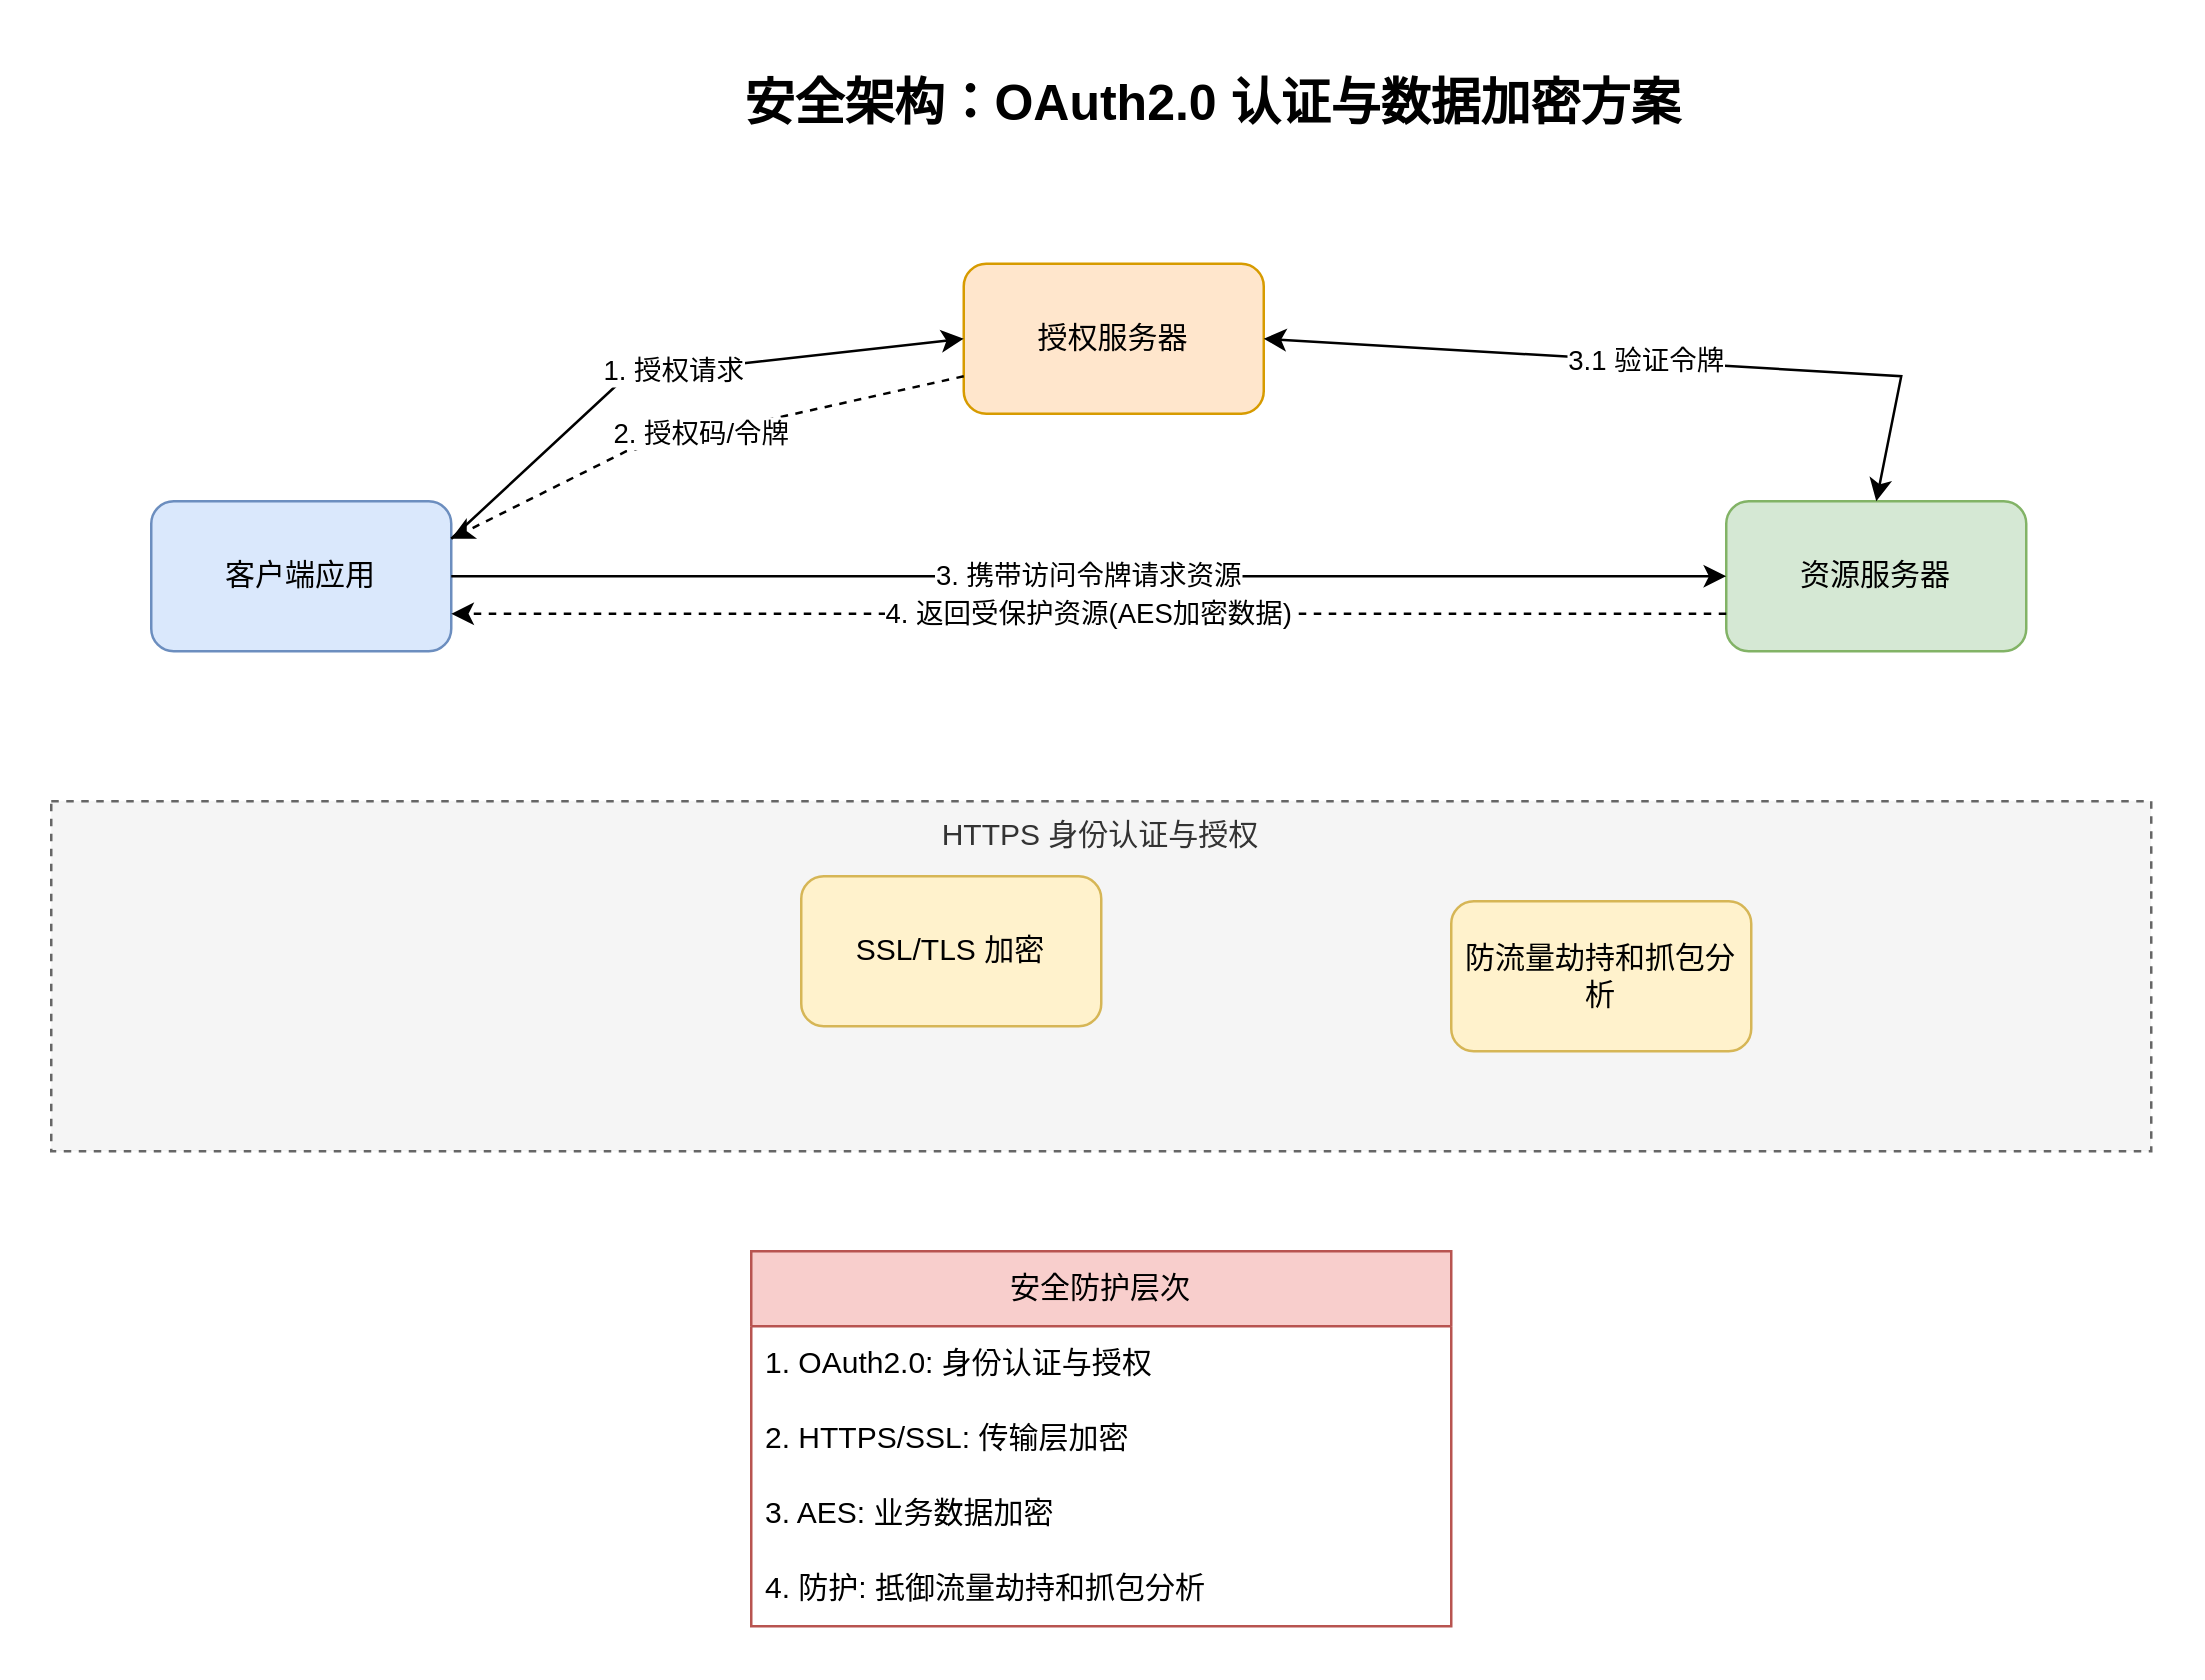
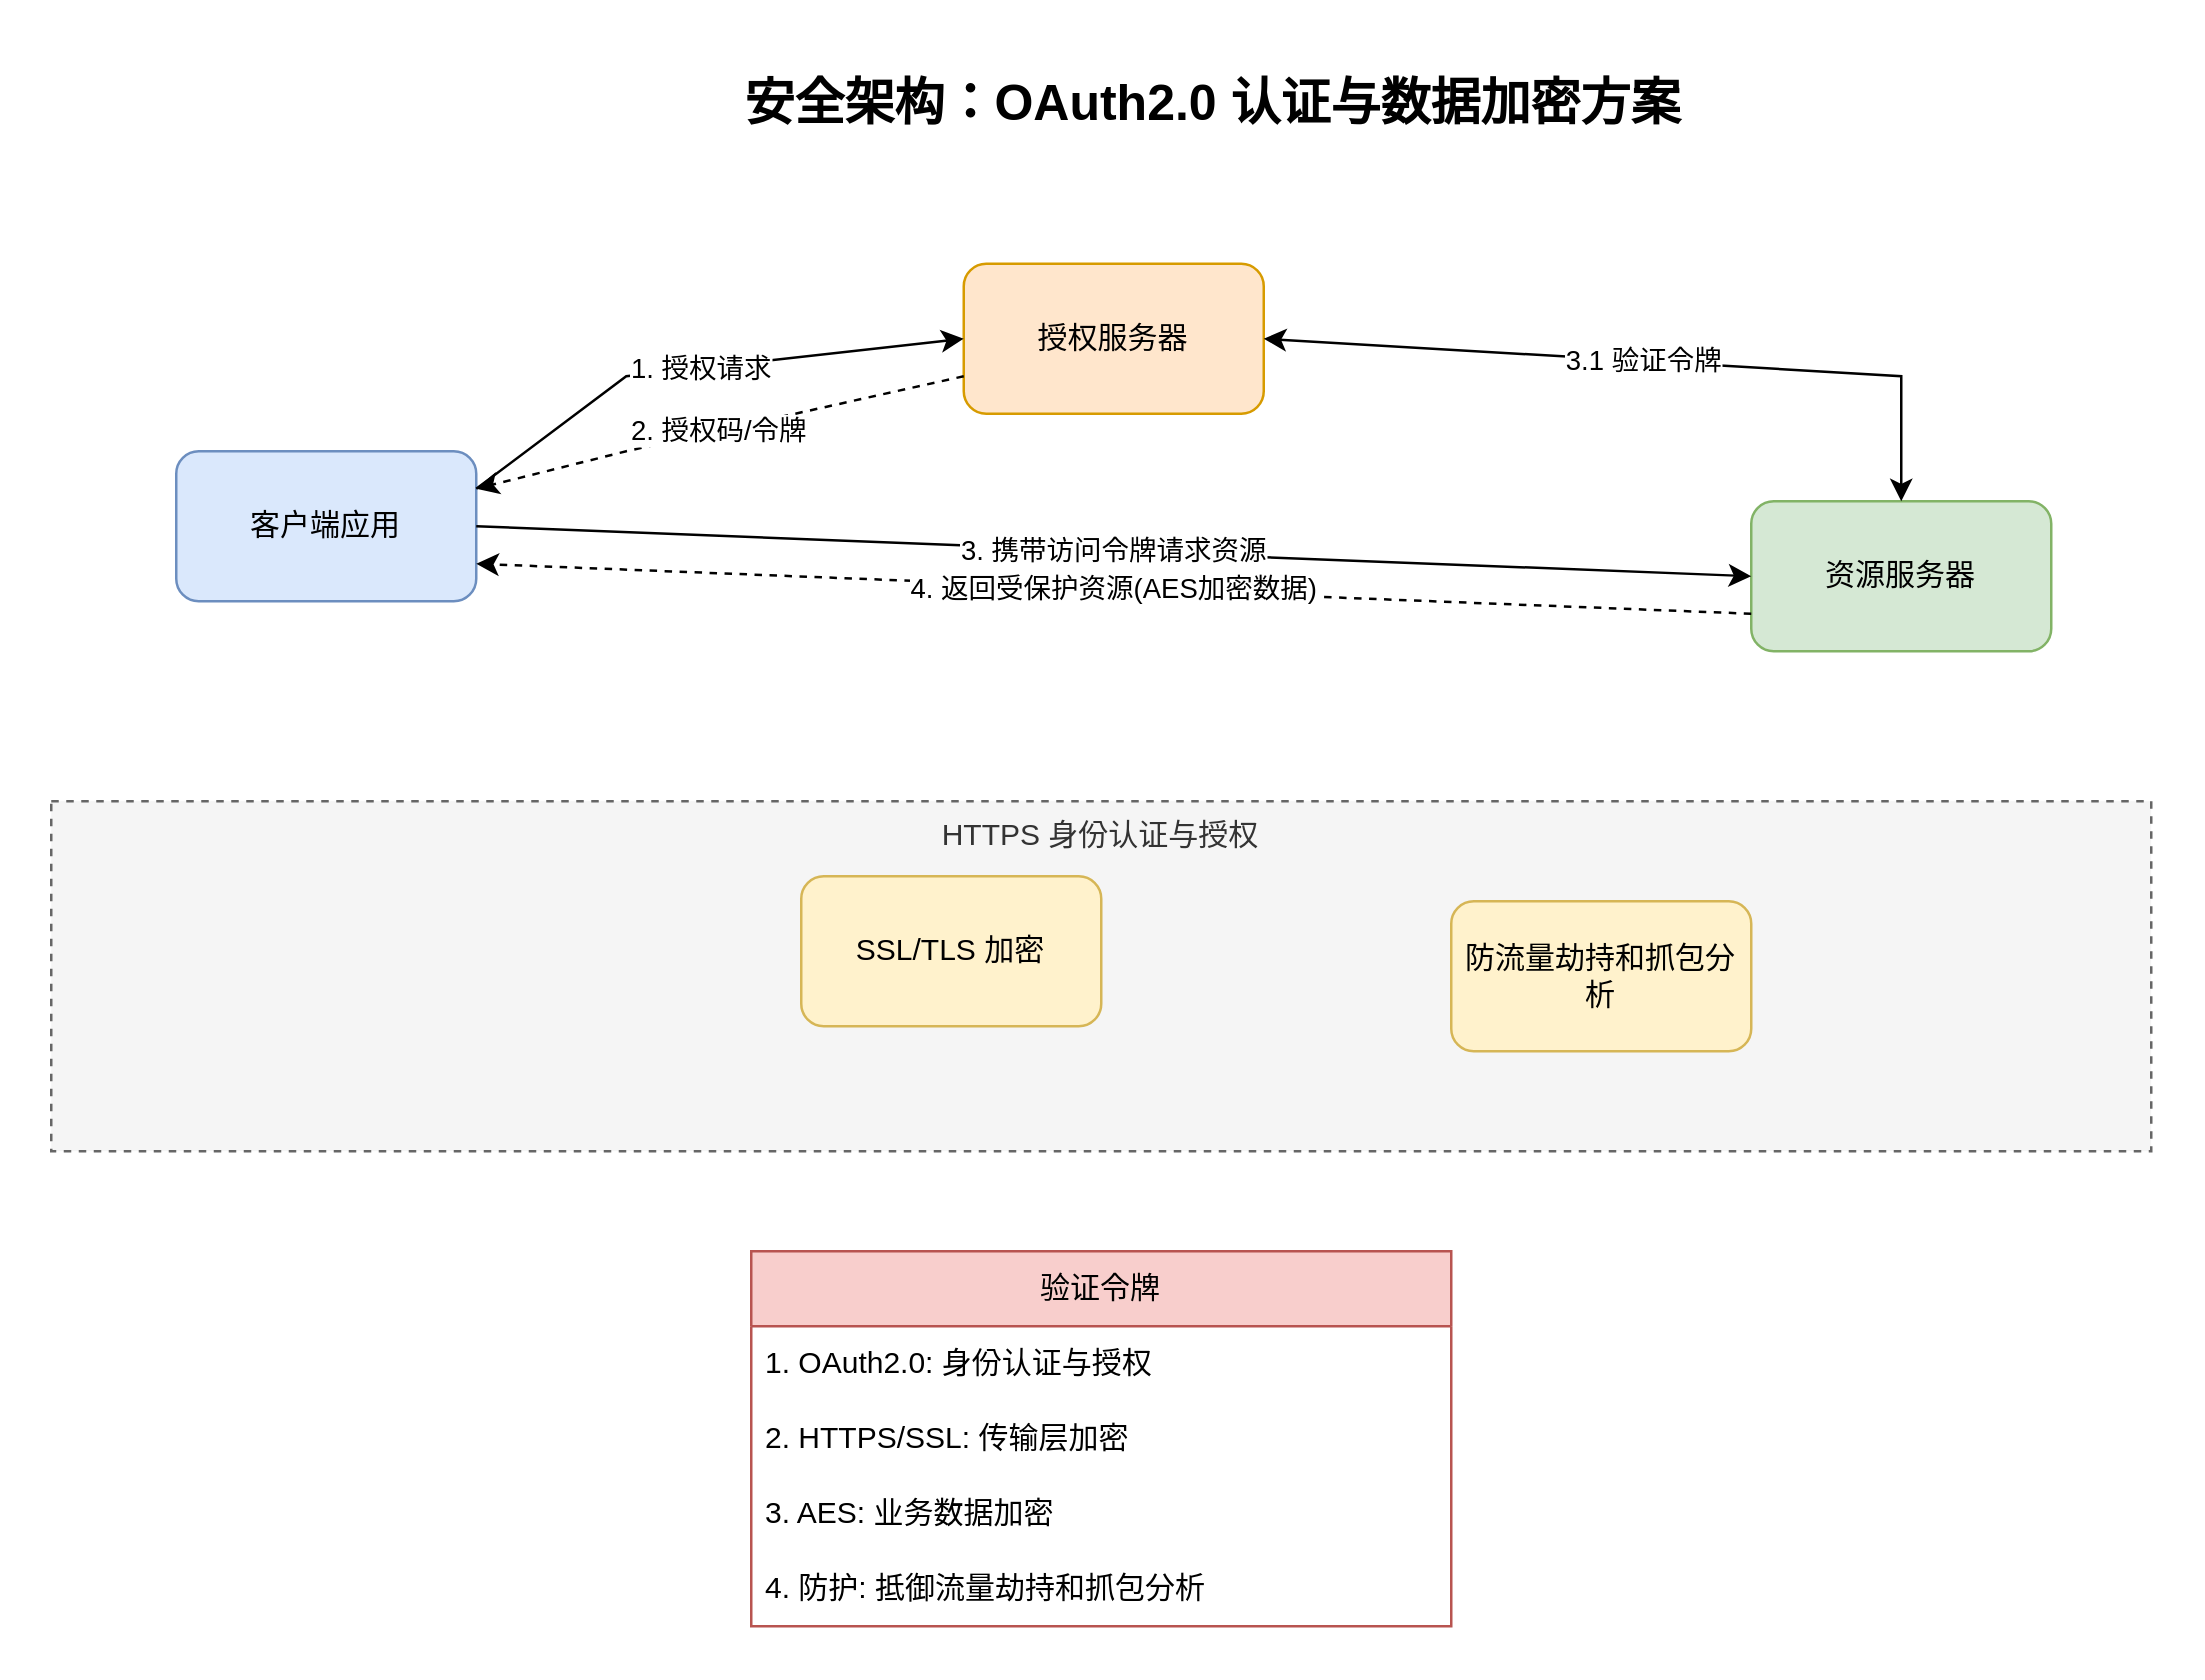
- <mxCell id="3" value="客户端应用" style="rounded=1;whiteSpace=wrap;html=1;fillColor=#dae8fc;strokeColor=#6c8ebf;" vertex="1" parent="1"><mxGeometry x="60" y="200" width="120" height="60" as="geometry" /></mxCell>
+ <mxCell id="3" value="客户端应用" style="rounded=1;whiteSpace=wrap;html=1;fillColor=#dae8fc;strokeColor=#6c8ebf;" vertex="1" parent="1"><mxGeometry x="70" y="180" width="120" height="60" as="geometry" /></mxCell>
- <mxCell id="4" value="资源服务器" style="rounded=1;whiteSpace=wrap;html=1;fillColor=#d5e8d4;strokeColor=#82b366;" vertex="1" parent="1"><mxGeometry x="690" y="200" width="120" height="60" as="geometry" /></mxCell>
+ <mxCell id="4" value="资源服务器" style="rounded=1;whiteSpace=wrap;html=1;fillColor=#d5e8d4;strokeColor=#82b366;" vertex="1" parent="1"><mxGeometry x="700" y="200" width="120" height="60" as="geometry" /></mxCell>
- <mxCell id="14" value="安全防护层次" style="swimlane;fontStyle=0;childLayout=stackLayout;horizontal=1;startSize=30;horizontalStack=0;resizeParent=1;resizeParentMax=0;resizeLast=0;collapsible=1;marginBottom=0;whiteSpace=wrap;html=1;fillColor=#f8cecc;strokeColor=#b85450;" vertex="1" parent="1"><mxGeometry x="300" y="500" width="280" height="150" as="geometry" /></mxCell>
+ <mxCell id="14" value="验证令牌" style="swimlane;fontStyle=0;childLayout=stackLayout;horizontal=1;startSize=30;horizontalStack=0;resizeParent=1;resizeParentMax=0;resizeLast=0;collapsible=1;marginBottom=0;whiteSpace=wrap;html=1;fillColor=#f8cecc;strokeColor=#b85450;" vertex="1" parent="1"><mxGeometry x="300" y="500" width="280" height="150" as="geometry" /></mxCell>
